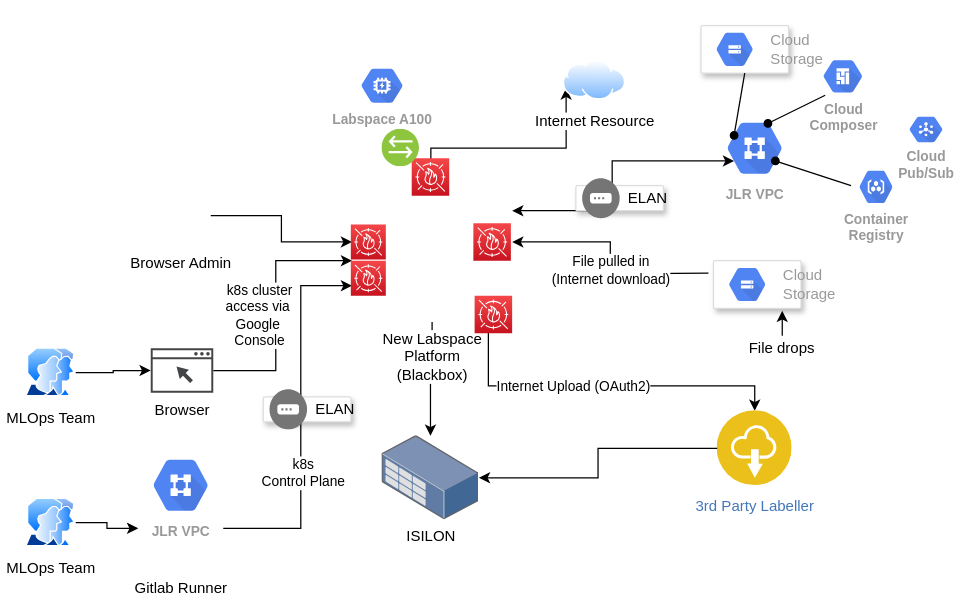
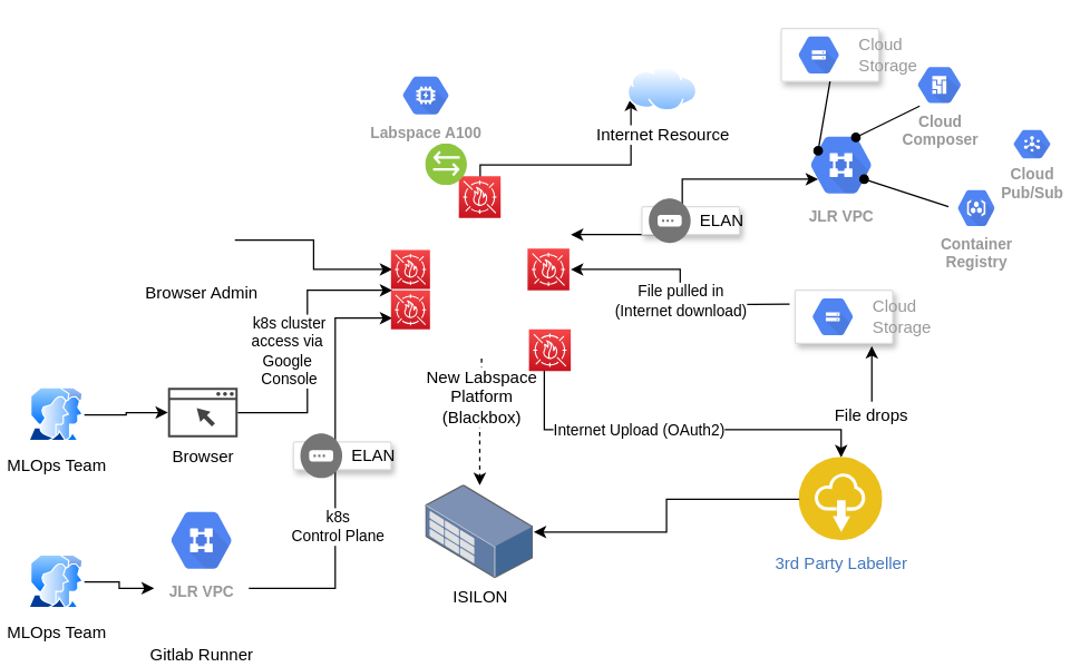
- <mxCell id="39" value="File drops" style="text;html=1;strokeColor=none;fillColor=none;align=center;verticalAlign=middle;whiteSpace=wrap;rounded=0;" vertex="1" parent="1"><mxGeometry x="580" y="268" width="90" height="20" as="geometry" /></mxCell>
+ <mxCell id="39" value="File drops" style="text;html=1;strokeColor=none;fillColor=none;align=center;verticalAlign=middle;whiteSpace=wrap;rounded=0;" vertex="1" parent="1"><mxGeometry x="580" y="288" width="90" height="20" as="geometry" /></mxCell>
- <mxCell id="2" value="" style="edgeStyle=orthogonalEdgeStyle;rounded=0;orthogonalLoop=1;jettySize=auto;html=1;" edge="1" parent="1" source="7" target="16"><mxGeometry relative="1" as="geometry" /></mxCell>
+ <mxCell id="2" value="" style="edgeStyle=orthogonalEdgeStyle;rounded=0;orthogonalLoop=1;jettySize=auto;html=1;dashed=1;" edge="1" parent="1" source="7" target="16"><mxGeometry relative="1" as="geometry" /></mxCell>
